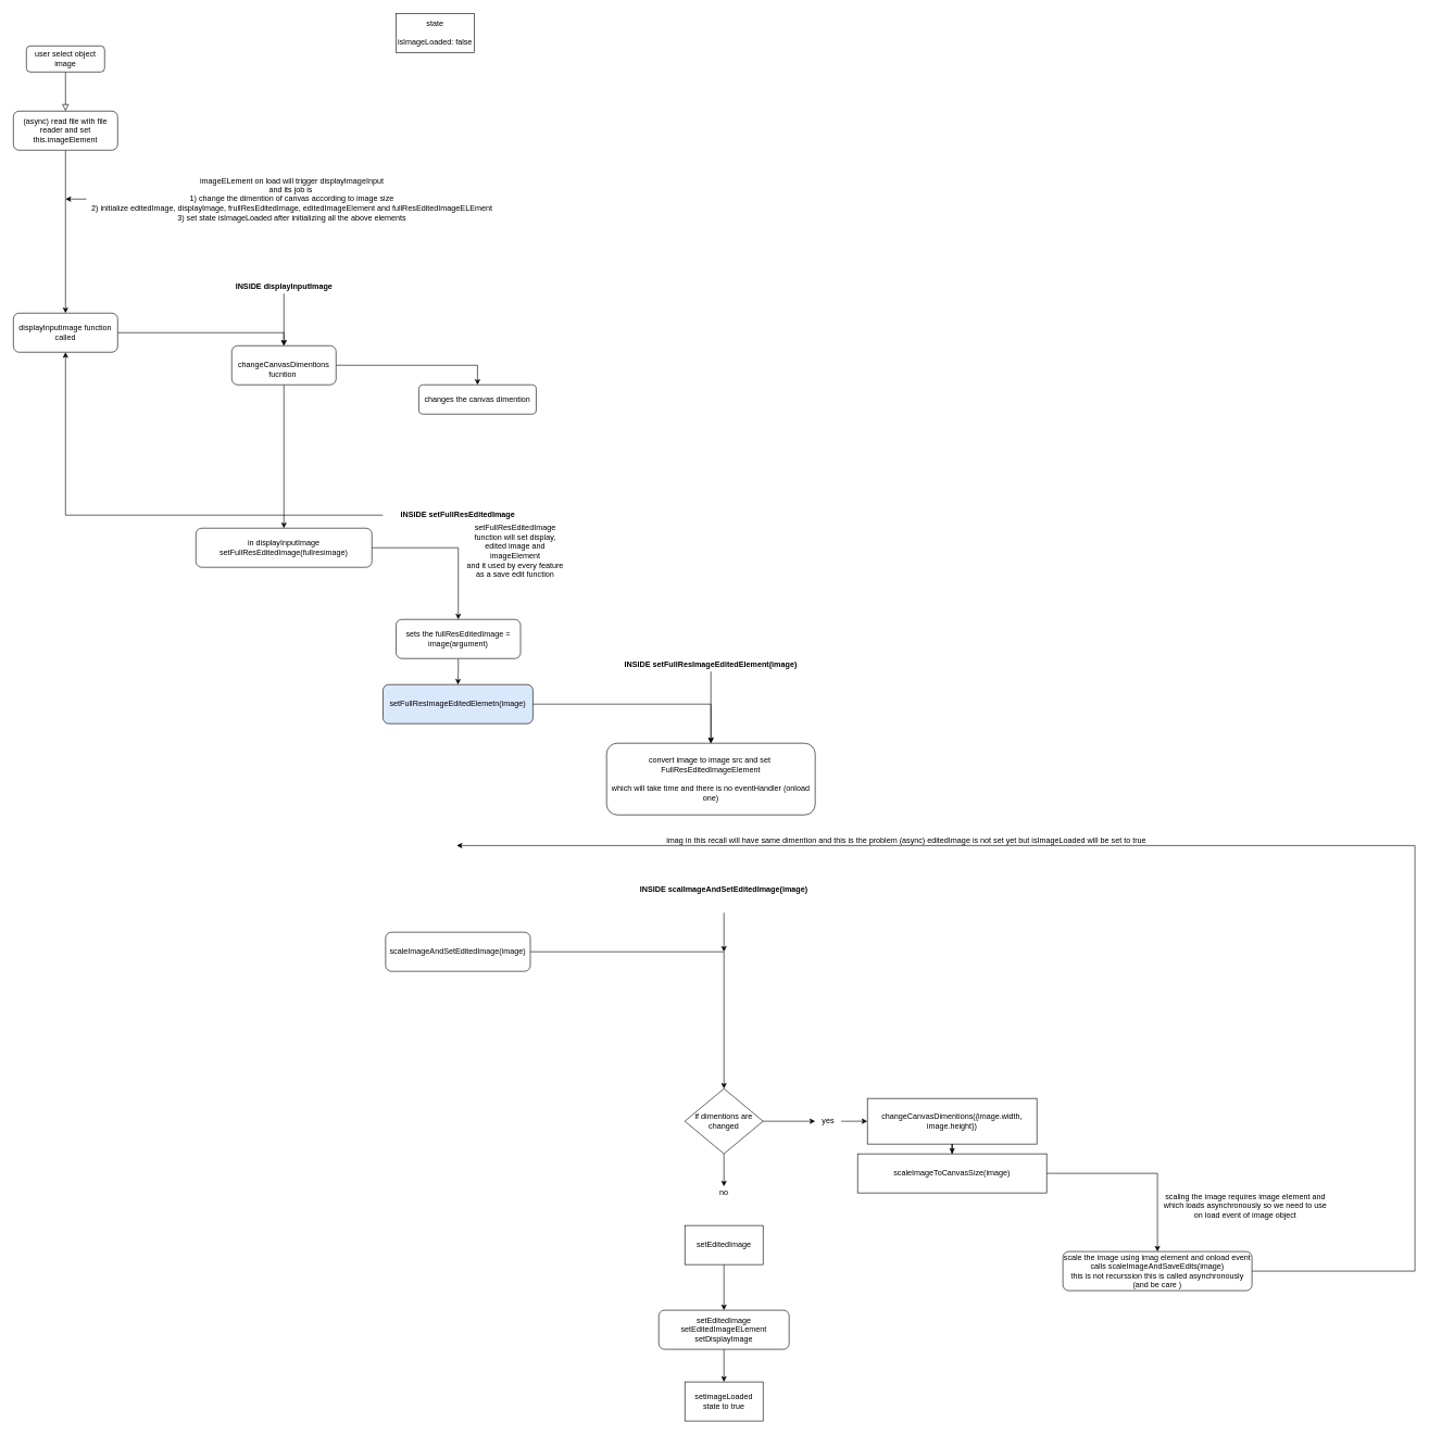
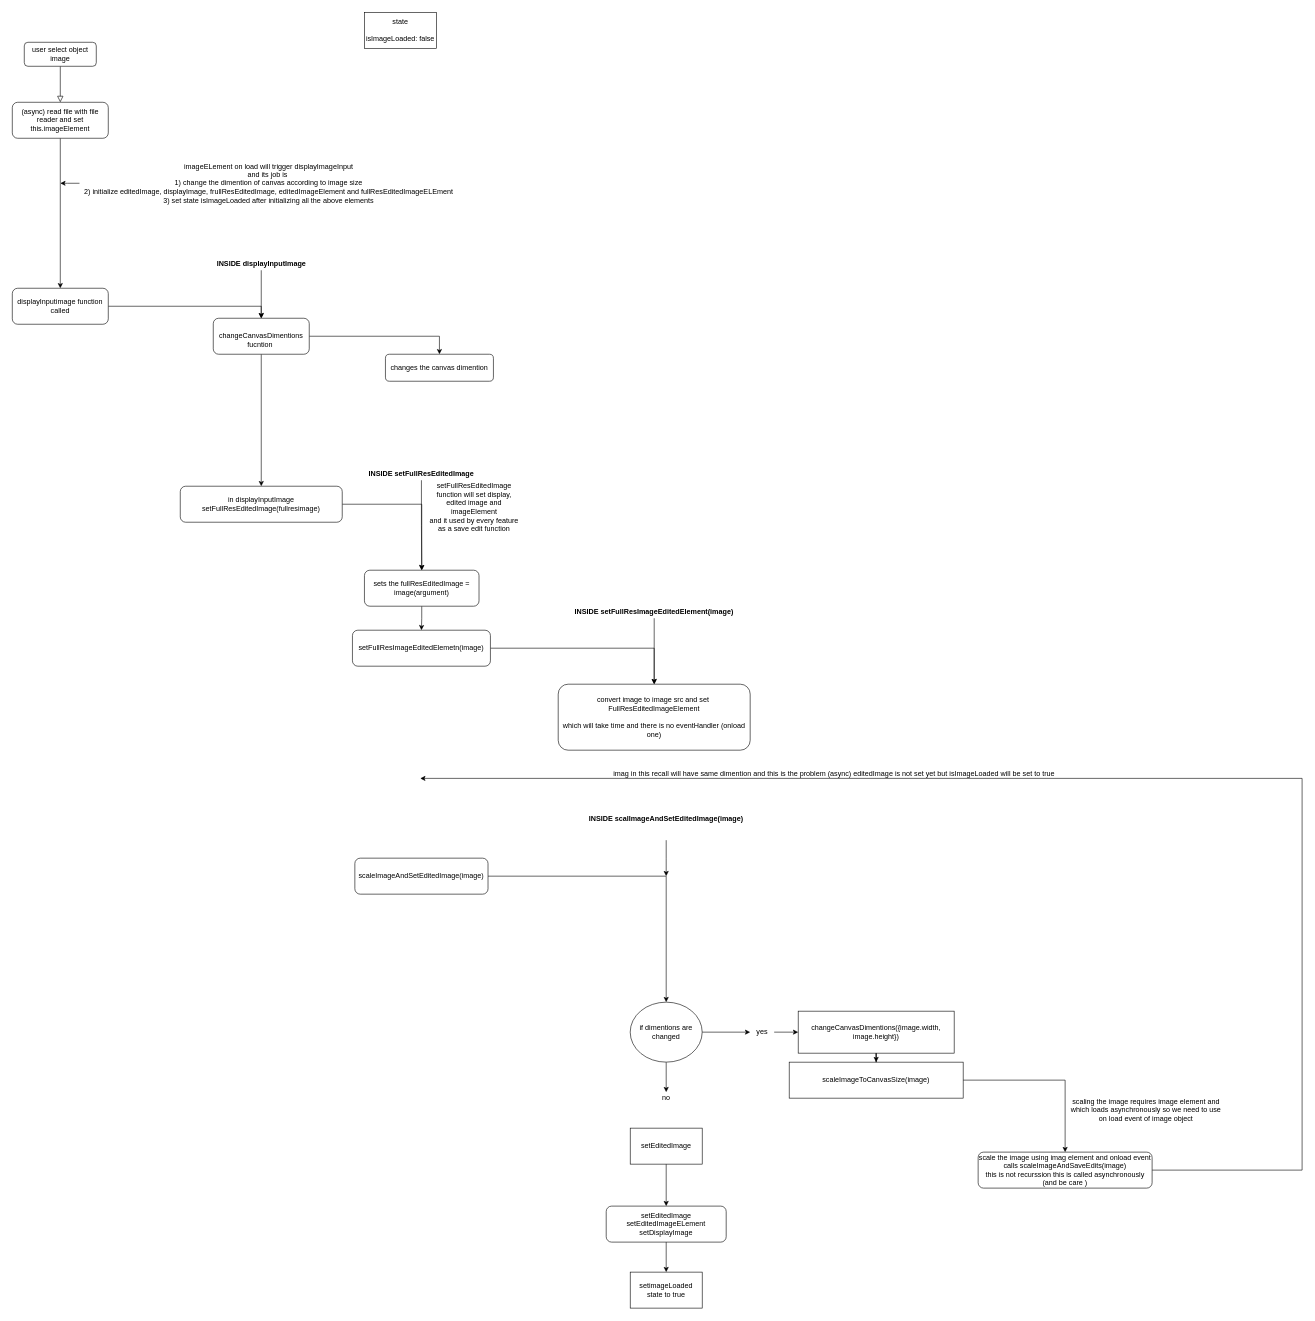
- <mxCell id="22" style="edgeStyle=orthogonalEdgeStyle;rounded=0;orthogonalLoop=1;jettySize=auto;html=1;" edge="1" parent="1" source="23" target="10"><mxGeometry relative="1" as="geometry" /></mxCell>
+ <mxCell id="22" style="edgeStyle=orthogonalEdgeStyle;rounded=0;orthogonalLoop=1;jettySize=auto;html=1;entryX=0.5;entryY=0;entryDx=0;entryDy=0;" edge="1" parent="1" source="23" target="17"><mxGeometry relative="1" as="geometry" /></mxCell>
- <mxCell id="25" value="setFullResImageEditedElemetn(image)" style="rounded=1;whiteSpace=wrap;html=1;fillColor=#dae8fc;" vertex="1" parent="1"><mxGeometry x="587" y="1050" width="230" height="60" as="geometry" /></mxCell>
+ <mxCell id="25" value="setFullResImageEditedElemetn(image)" style="rounded=1;whiteSpace=wrap;html=1;" vertex="1" parent="1"><mxGeometry x="587" y="1050" width="230" height="60" as="geometry" /></mxCell>
- <mxCell id="35" value="if dimentions are changed" style="rhombus;whiteSpace=wrap;html=1;" vertex="1" parent="1"><mxGeometry x="1050" y="1670" width="120" height="100" as="geometry" /></mxCell>
+ <mxCell id="35" value="if dimentions are changed" style="ellipse;whiteSpace=wrap;html=1;" vertex="1" parent="1"><mxGeometry x="1050" y="1670" width="120" height="100" as="geometry" /></mxCell>
